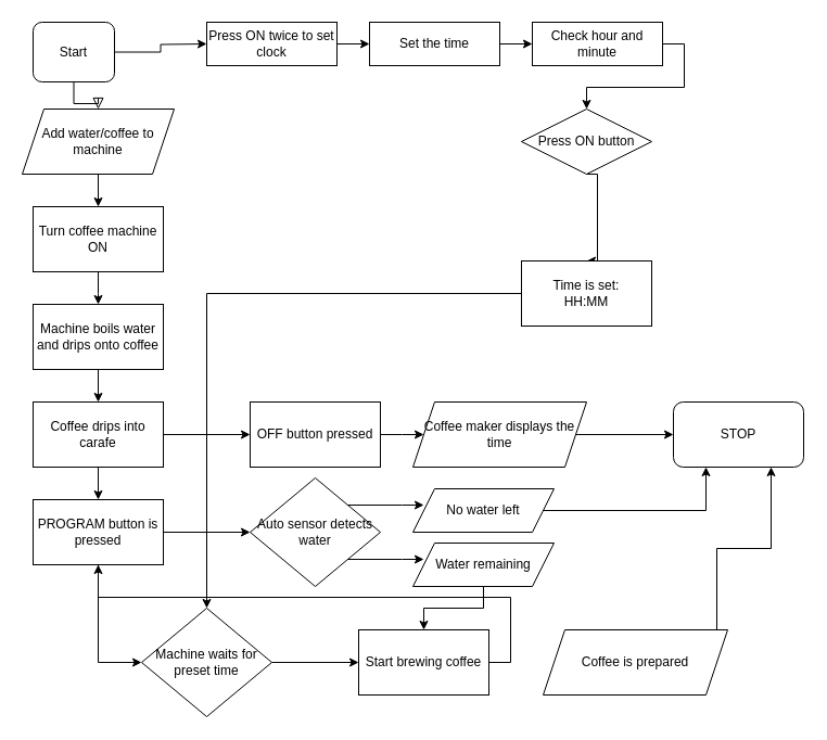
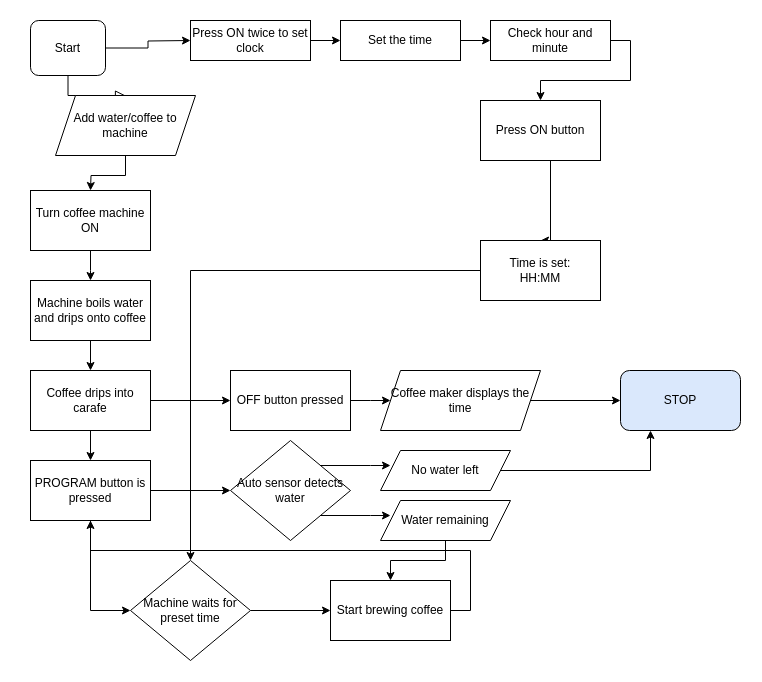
- <mxCell id="6" value="Add water/coffee to machine" style="shape=parallelogram;perimeter=parallelogramPerimeter;whiteSpace=wrap;html=1;fixedSize=1;" vertex="1" parent="1"><mxGeometry x="20" y="100" width="140" height="60" as="geometry" /></mxCell>
+ <mxCell id="6" value="Add water/coffee to machine" style="shape=parallelogram;perimeter=parallelogramPerimeter;whiteSpace=wrap;html=1;fixedSize=1;" vertex="1" parent="1"><mxGeometry x="55" y="95" width="140" height="60" as="geometry" /></mxCell>
- <mxCell id="21" value="Press ON button" style="rhombus;whiteSpace=wrap;html=1;" vertex="1" parent="1"><mxGeometry x="480" y="100" width="120" height="60" as="geometry" /></mxCell>
+ <mxCell id="21" value="Press ON button" style="rounded=0;whiteSpace=wrap;html=1;" vertex="1" parent="1"><mxGeometry x="480" y="100" width="120" height="60" as="geometry" /></mxCell>
- <mxCell id="45" value="STOP" style="rounded=1;whiteSpace=wrap;html=1;" vertex="1" parent="1"><mxGeometry x="620" y="370" width="120" height="60" as="geometry" /></mxCell>
+ <mxCell id="45" value="STOP" style="rounded=1;whiteSpace=wrap;html=1;fillColor=#dae8fc;" vertex="1" parent="1"><mxGeometry x="620" y="370" width="120" height="60" as="geometry" /></mxCell>
- <mxCell id="32" style="edgeStyle=orthogonalEdgeStyle;rounded=0;orthogonalLoop=1;jettySize=auto;html=1;exitX=1;exitY=0.5;exitDx=0;exitDy=0;entryX=0.75;entryY=1;entryDx=0;entryDy=0;" edge="1" parent="1" source="33" target="45"><mxGeometry relative="1" as="geometry" /></mxCell>
- <mxCell id="33" value="Coffee is prepared" style="shape=parallelogram;perimeter=parallelogramPerimeter;whiteSpace=wrap;html=1;fixedSize=1;" vertex="1" parent="1"><mxGeometry x="500" y="580" width="170" height="60" as="geometry" /></mxCell>
